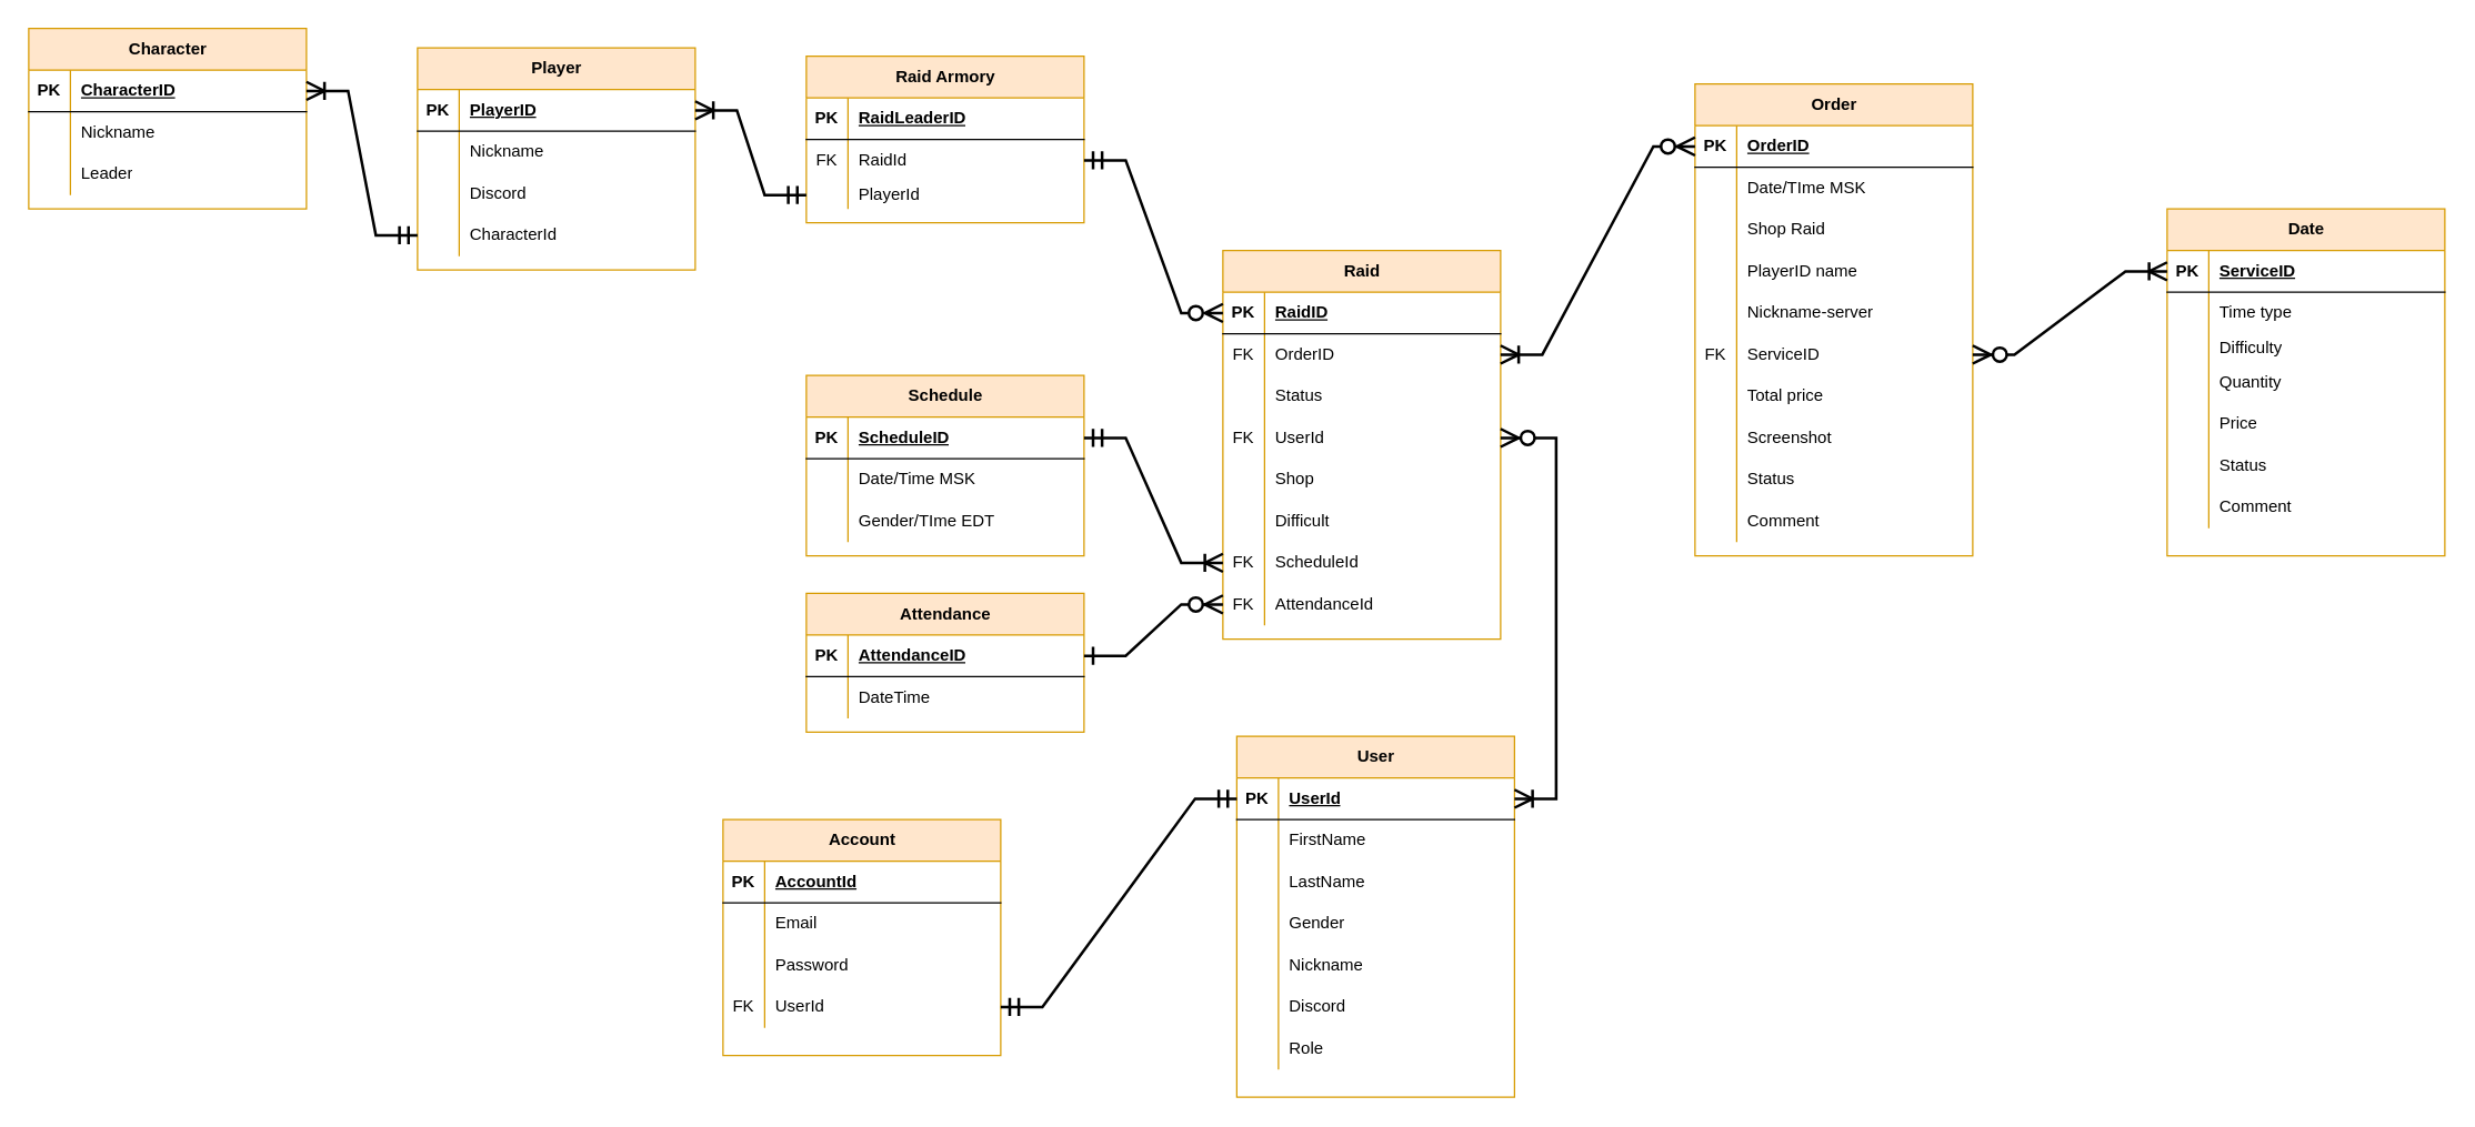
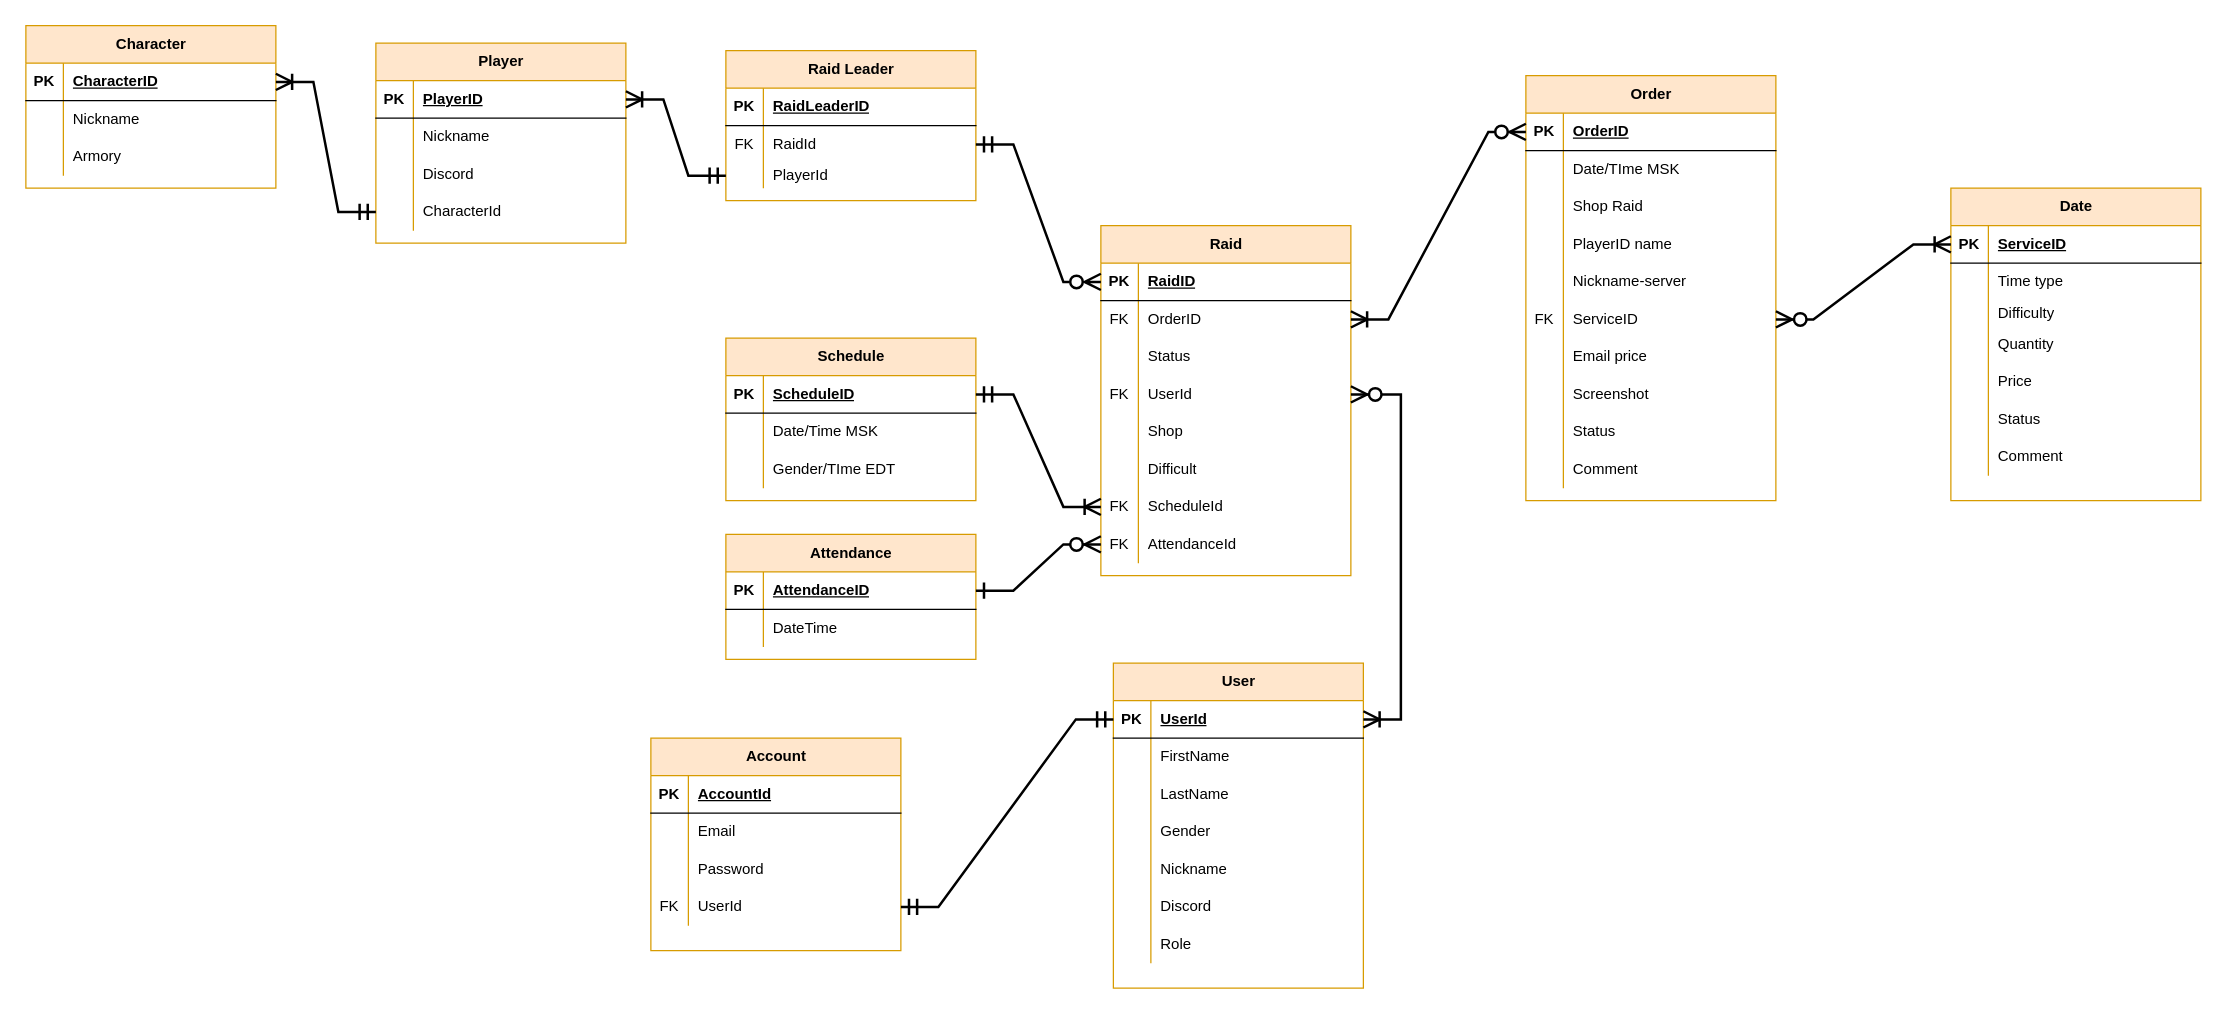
- <mxCell id="122" value="Raid Armory" style="shape=table;startSize=30;container=1;collapsible=1;childLayout=tableLayout;fixedRows=1;rowLines=0;fontStyle=1;align=center;resizeLast=1;html=1;fillColor=#ffe6cc;strokeColor=#d79b00;" parent="1" vertex="1"><mxGeometry x="580" y="40" width="200" height="120.0" as="geometry" /></mxCell>
+ <mxCell id="122" value="Raid Leader" style="shape=table;startSize=30;container=1;collapsible=1;childLayout=tableLayout;fixedRows=1;rowLines=0;fontStyle=1;align=center;resizeLast=1;html=1;fillColor=#ffe6cc;strokeColor=#d79b00;" parent="1" vertex="1"><mxGeometry x="580" y="40" width="200" height="120.0" as="geometry" /></mxCell>
- <mxCell id="121" value="Leader" style="shape=partialRectangle;connectable=0;fillColor=none;top=0;left=0;bottom=0;right=0;align=left;spacingLeft=6;overflow=hidden;whiteSpace=wrap;html=1;" parent="119" vertex="1"><mxGeometry x="30" width="170" height="30" as="geometry"><mxRectangle width="170" height="30" as="alternateBounds" /></mxGeometry></mxCell>
+ <mxCell id="121" value="Armory" style="shape=partialRectangle;connectable=0;fillColor=none;top=0;left=0;bottom=0;right=0;align=left;spacingLeft=6;overflow=hidden;whiteSpace=wrap;html=1;" parent="119" vertex="1"><mxGeometry x="30" width="170" height="30" as="geometry"><mxRectangle width="170" height="30" as="alternateBounds" /></mxGeometry></mxCell>
- <mxCell id="23" value="Total price" style="shape=partialRectangle;connectable=0;fillColor=none;top=0;left=0;bottom=0;right=0;align=left;spacingLeft=6;overflow=hidden;whiteSpace=wrap;html=1;" parent="21" vertex="1"><mxGeometry x="30" width="170" height="30" as="geometry"><mxRectangle width="170" height="30" as="alternateBounds" /></mxGeometry></mxCell>
+ <mxCell id="23" value="Email price" style="shape=partialRectangle;connectable=0;fillColor=none;top=0;left=0;bottom=0;right=0;align=left;spacingLeft=6;overflow=hidden;whiteSpace=wrap;html=1;" parent="21" vertex="1"><mxGeometry x="30" width="170" height="30" as="geometry"><mxRectangle width="170" height="30" as="alternateBounds" /></mxGeometry></mxCell>
